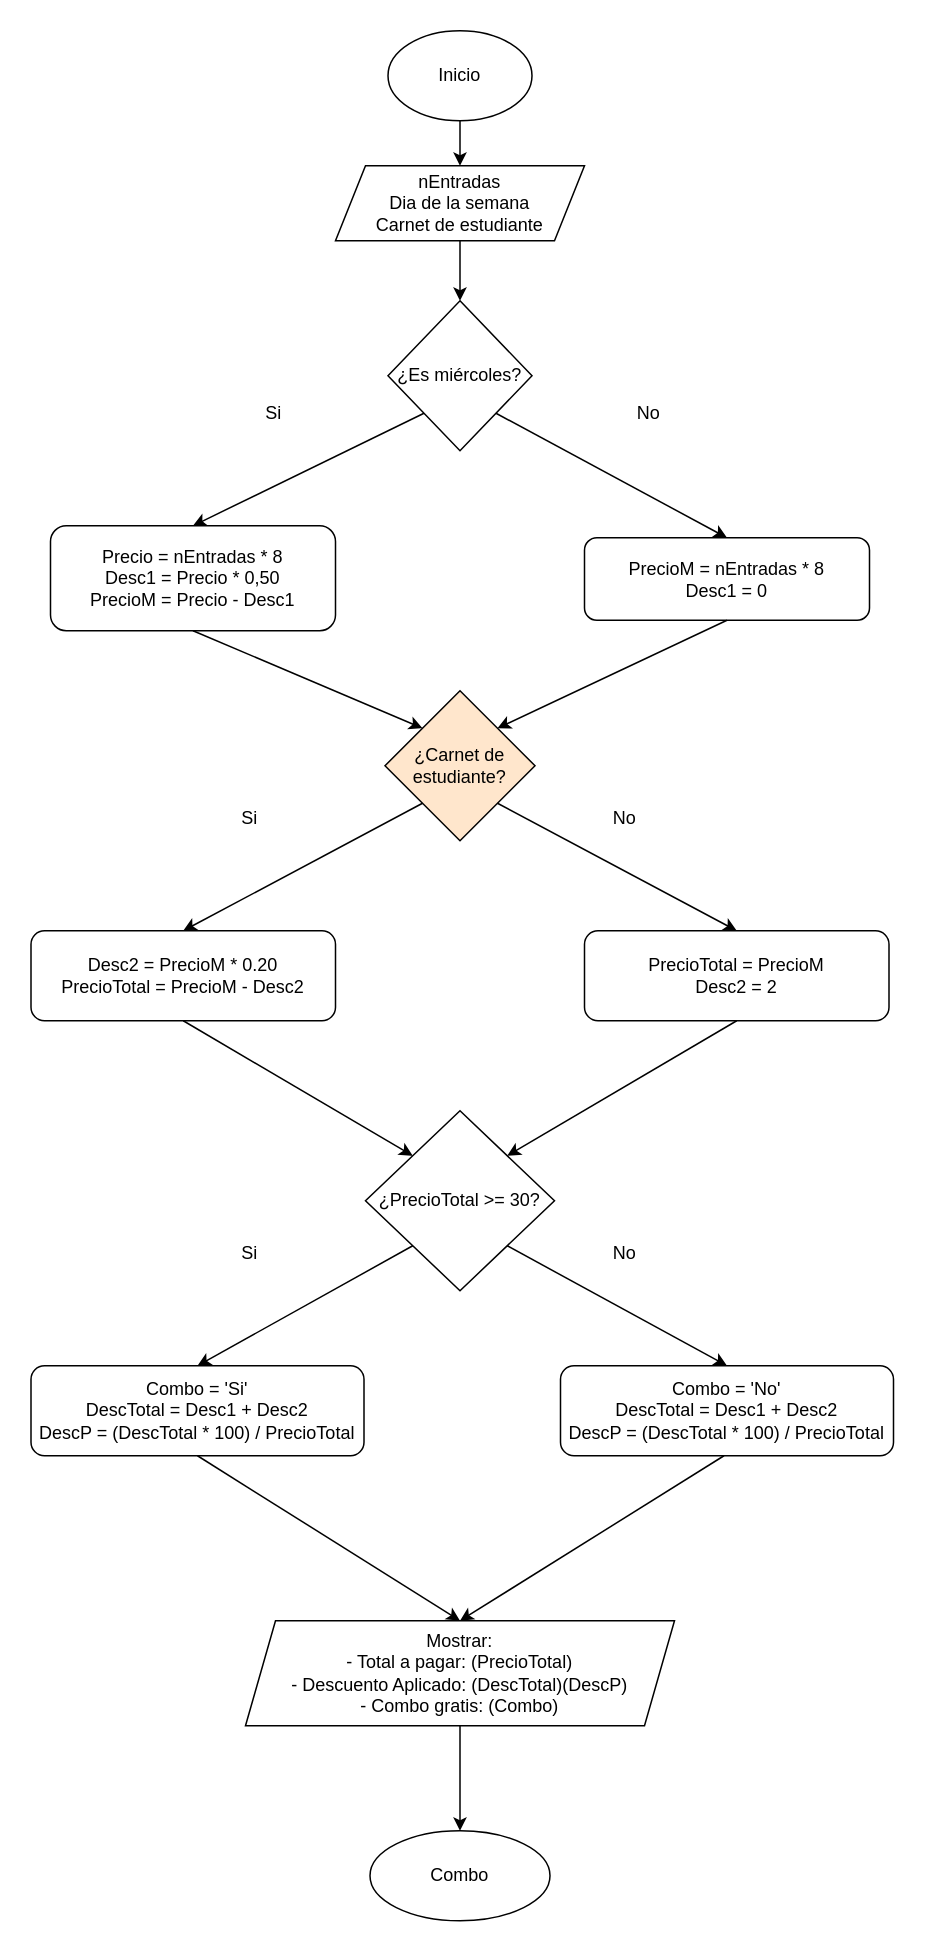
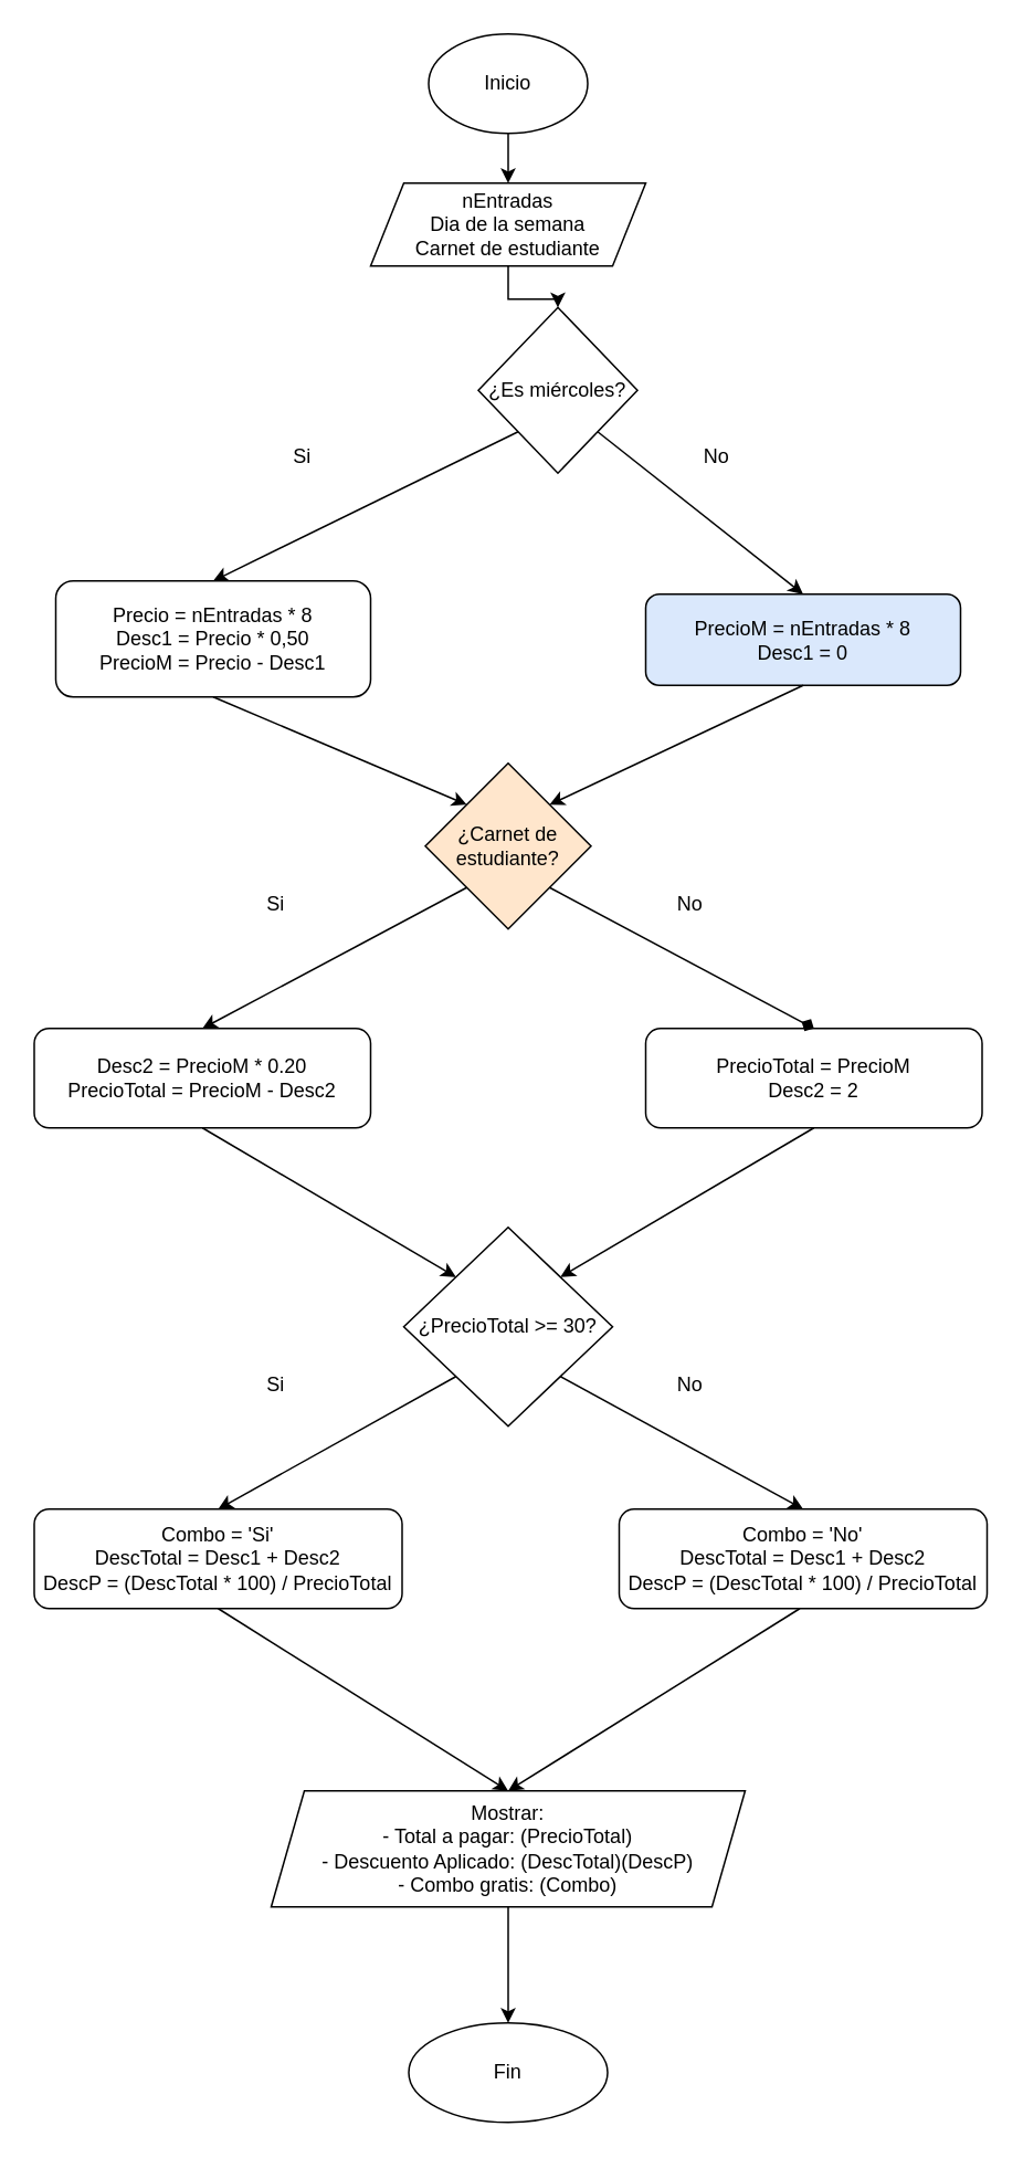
- <mxCell id="6" value="¿Es miércoles?" style="rhombus;whiteSpace=wrap;html=1;rounded=0;align=center;verticalAlign=middle;" vertex="1" parent="1"><mxGeometry x="258" y="200" width="96" height="100" as="geometry" /></mxCell>
+ <mxCell id="6" value="¿Es miércoles?" style="rhombus;whiteSpace=wrap;html=1;rounded=0;align=center;verticalAlign=middle;" vertex="1" parent="1"><mxGeometry x="288" y="185" width="96" height="100" as="geometry" /></mxCell>
- <mxCell id="8" value="&lt;div&gt;PrecioM = nEntradas * 8&lt;/div&gt;&lt;div&gt;Desc1 = 0&lt;/div&gt;" style="rounded=1;whiteSpace=wrap;html=1;" vertex="1" parent="1"><mxGeometry x="389" y="358" width="190" height="55" as="geometry" /></mxCell>
+ <mxCell id="8" value="&lt;div&gt;PrecioM = nEntradas * 8&lt;/div&gt;&lt;div&gt;Desc1 = 0&lt;/div&gt;" style="rounded=1;whiteSpace=wrap;html=1;fillColor=#dae8fc;" vertex="1" parent="1"><mxGeometry x="389" y="358" width="190" height="55" as="geometry" /></mxCell>
- <mxCell id="21" value="" style="endArrow=classic;html=1;rounded=0;entryX=0.5;entryY=0;entryDx=0;entryDy=0;exitX=1;exitY=1;exitDx=0;exitDy=0;" edge="1" parent="1" source="11" target="17"><mxGeometry width="50" height="50" relative="1" as="geometry"><mxPoint x="314" y="545" as="sourcePoint" /><mxPoint x="468" y="635" as="targetPoint" /></mxGeometry></mxCell>
+ <mxCell id="21" value="" style="endArrow=diamond;html=1;rounded=0;entryX=0.5;entryY=0;entryDx=0;entryDy=0;exitX=1;exitY=1;exitDx=0;exitDy=0;" edge="1" parent="1" source="11" target="17"><mxGeometry width="50" height="50" relative="1" as="geometry"><mxPoint x="314" y="545" as="sourcePoint" /><mxPoint x="468" y="635" as="targetPoint" /></mxGeometry></mxCell>
- <mxCell id="34" value="Combo" style="ellipse;whiteSpace=wrap;html=1;" vertex="1" parent="1"><mxGeometry x="246" y="1220" width="120" height="60" as="geometry" /></mxCell>
+ <mxCell id="34" value="Fin" style="ellipse;whiteSpace=wrap;html=1;" vertex="1" parent="1"><mxGeometry x="246" y="1220" width="120" height="60" as="geometry" /></mxCell>
